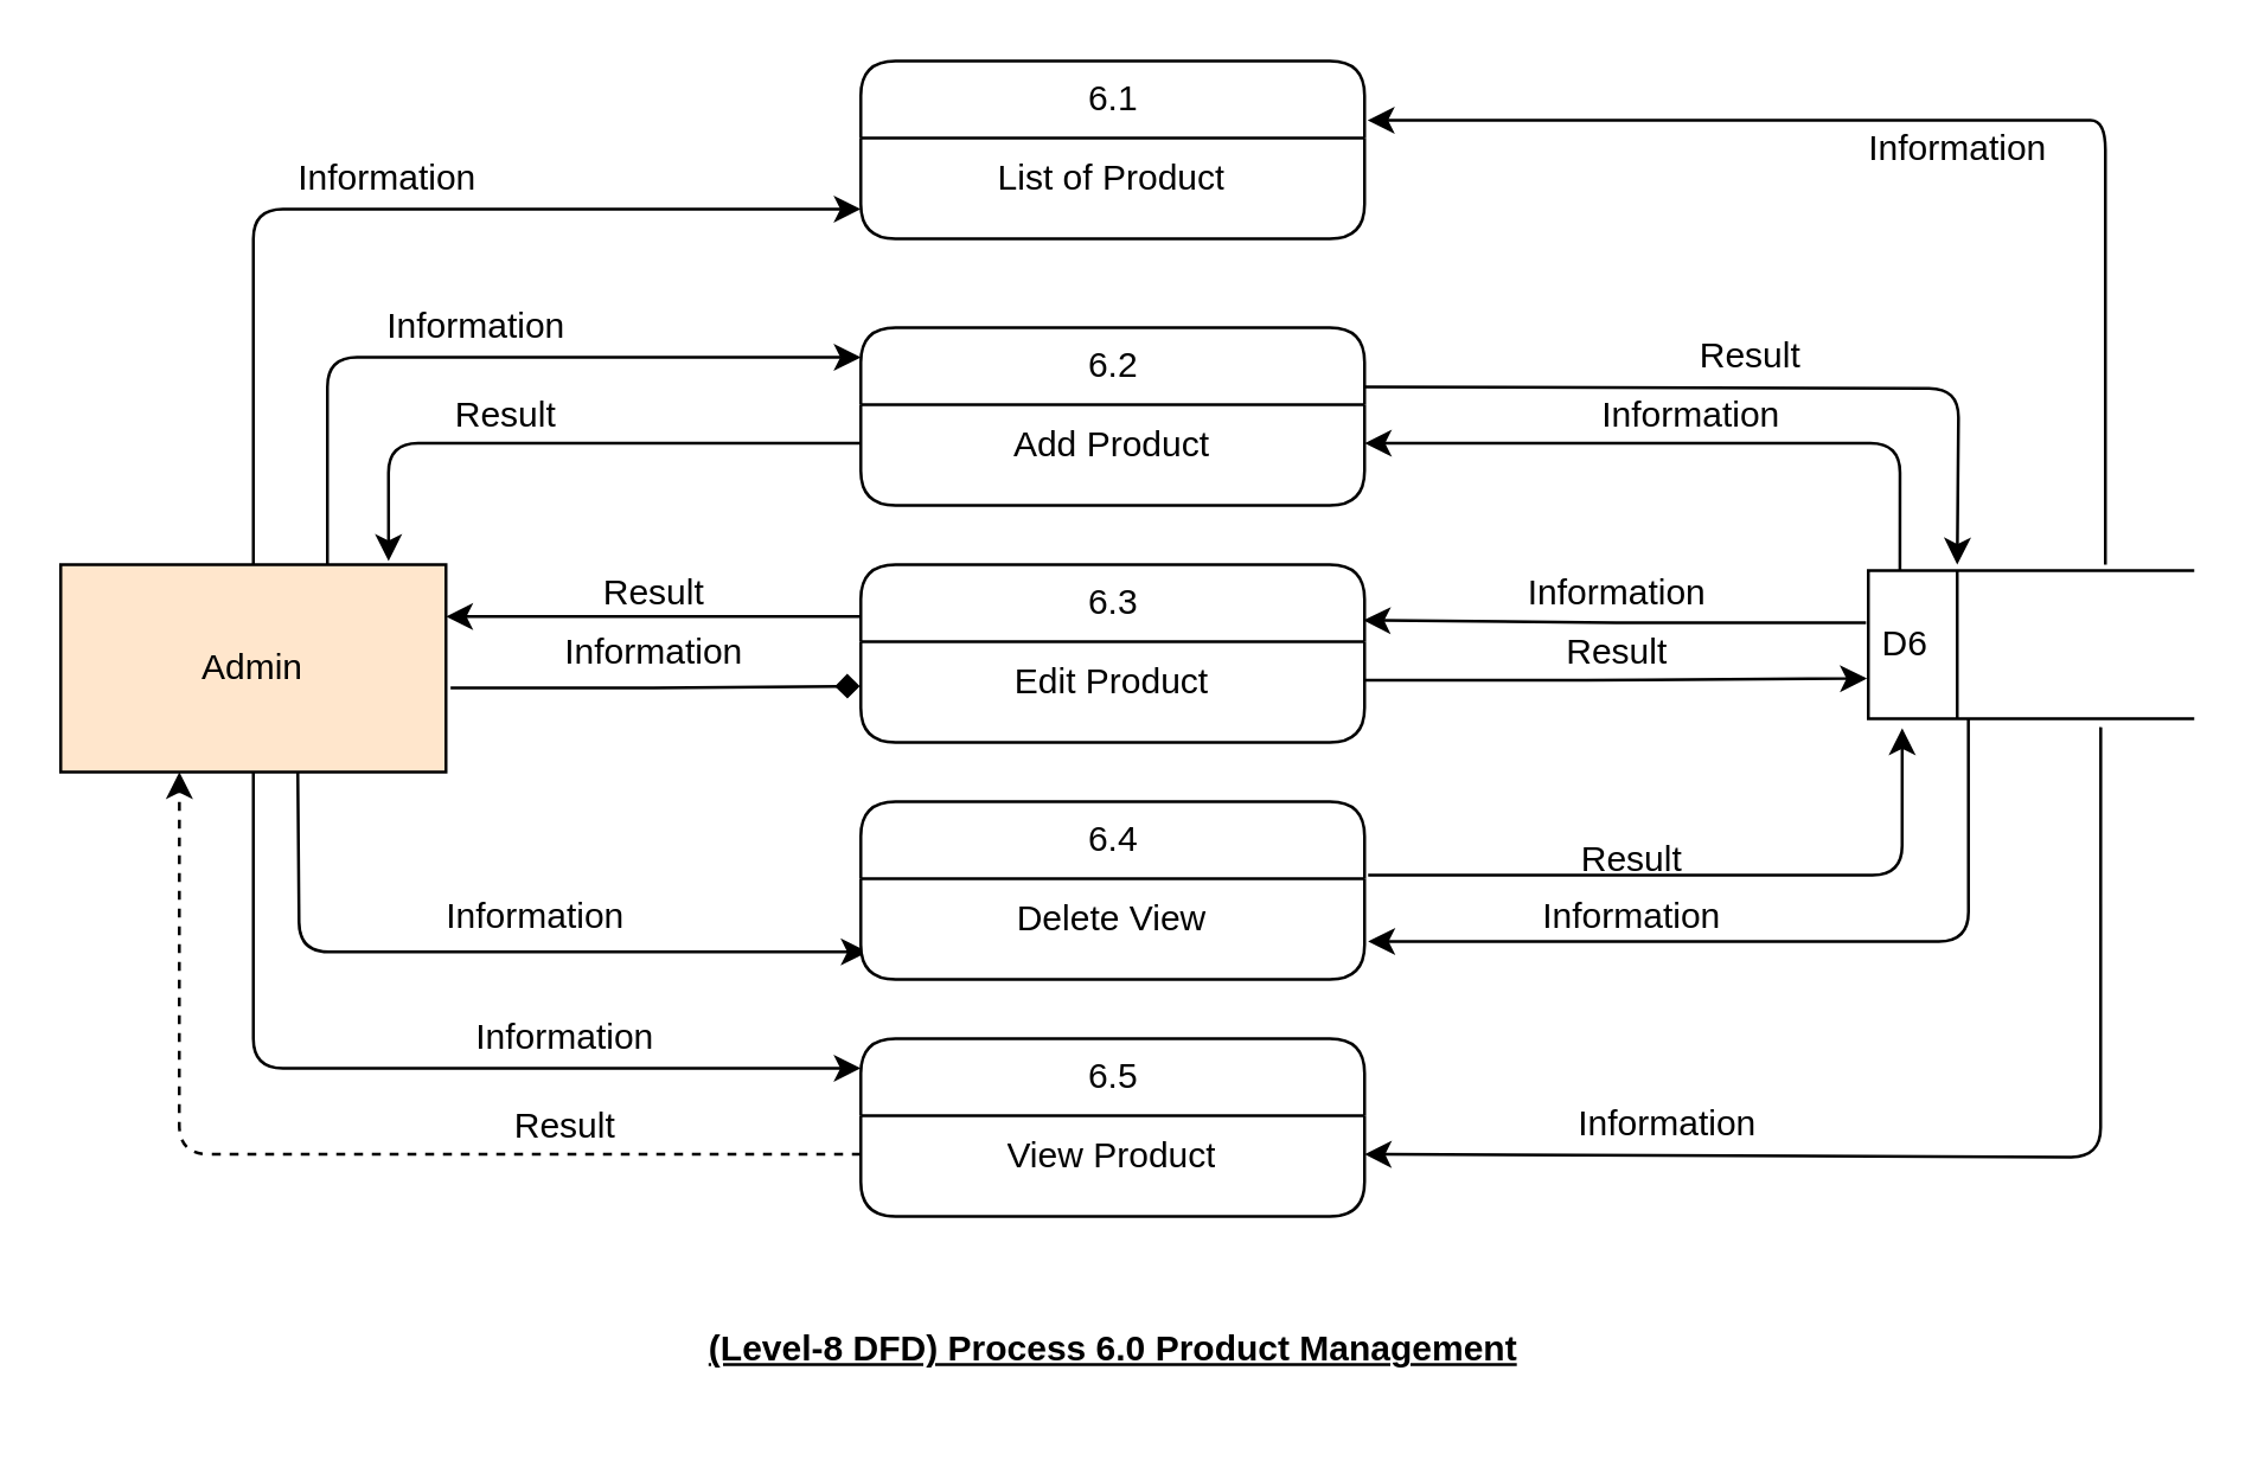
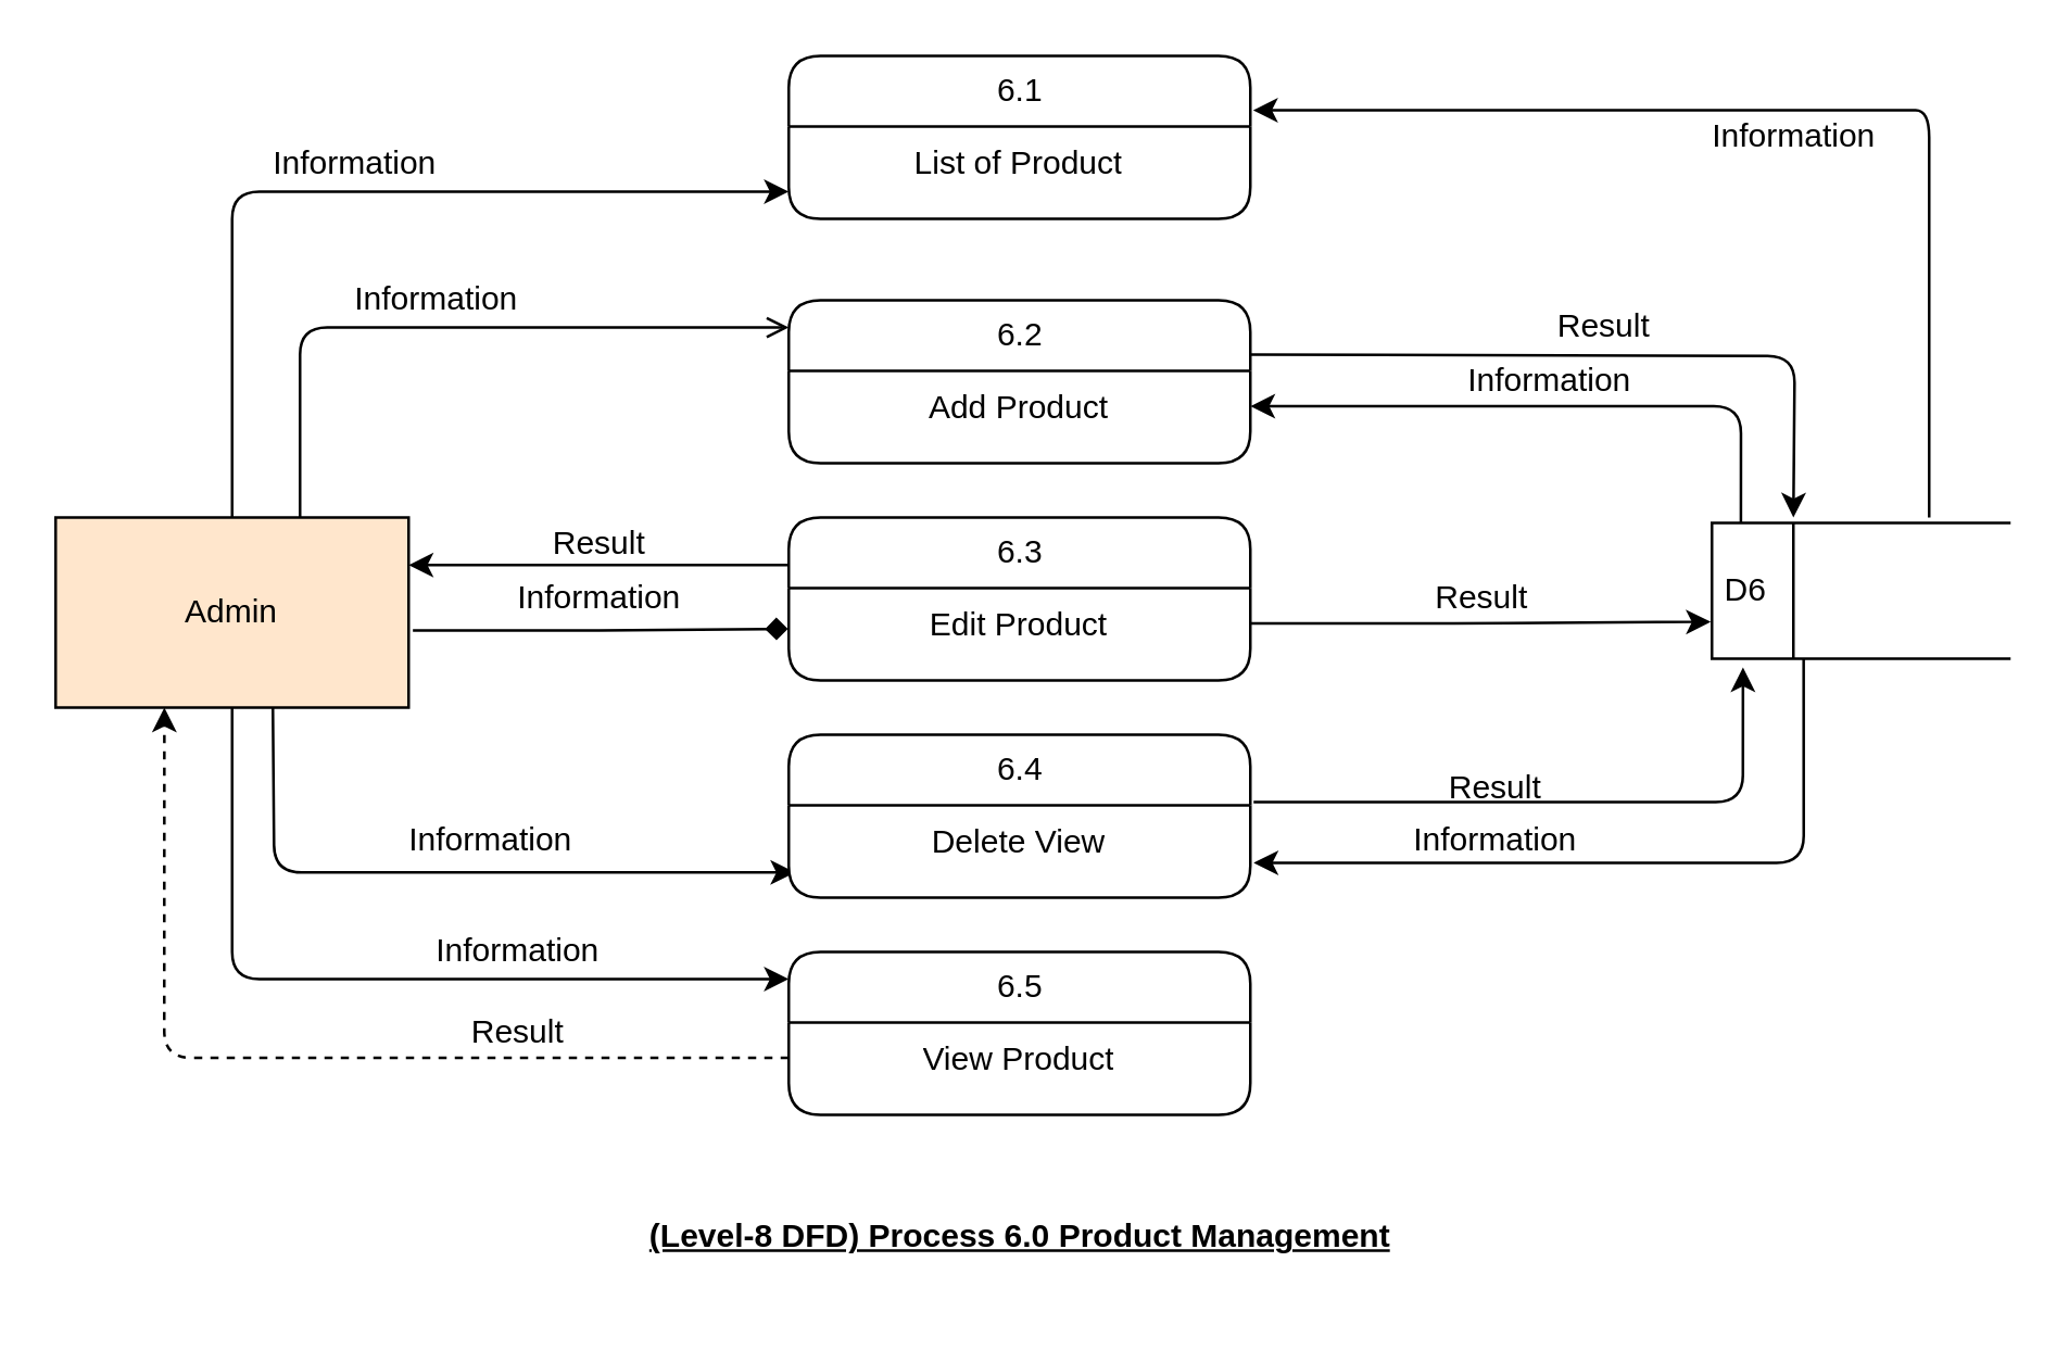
- <mxCell id="9" value="Information" style="edgeStyle=orthogonalEdgeStyle;jumpStyle=none;orthogonalLoop=1;jettySize=auto;html=1;entryX=0;entryY=0.167;entryDx=0;entryDy=0;entryPerimeter=0;shadow=0;labelBackgroundColor=none;rounded=1;fontColor=#000000;fontFamily=Helvetica;fontSize=12;" parent="1" source="10" target="12" edge="1"><mxGeometry x="-0.04" y="10" relative="1" as="geometry"><Array as="points"><mxPoint x="110" y="120" /></Array><mxPoint as="offset" /></mxGeometry></mxCell>
+ <mxCell id="9" value="Information" style="edgeStyle=orthogonalEdgeStyle;jumpStyle=none;orthogonalLoop=1;jettySize=auto;html=1;entryX=0;entryY=0.167;entryDx=0;entryDy=0;entryPerimeter=0;shadow=0;labelBackgroundColor=none;rounded=1;fontColor=#000000;fontFamily=Helvetica;fontSize=12;endArrow=open;" parent="1" source="10" target="12" edge="1"><mxGeometry x="-0.04" y="10" relative="1" as="geometry"><Array as="points"><mxPoint x="110" y="120" /></Array><mxPoint as="offset" /></mxGeometry></mxCell>
- <mxCell id="29" value="Result" style="edgeStyle=orthogonalEdgeStyle;curved=0;rounded=1;sketch=0;orthogonalLoop=1;jettySize=auto;html=1;entryX=0.851;entryY=-0.017;entryDx=0;entryDy=0;entryPerimeter=0;labelBackgroundColor=none;fontColor=#000000;fontFamily=Helvetica;fontSize=12;" parent="1" source="13" target="10" edge="1"><mxGeometry x="0.205" y="-9" relative="1" as="geometry"><mxPoint as="offset" /></mxGeometry></mxCell>
- <mxCell id="22" value="&#10;&#10;&lt;span style=&quot;font-size: 12px; font-style: normal; font-weight: 400; letter-spacing: normal; text-align: center; text-indent: 0px; text-transform: none; word-spacing: 0px; display: inline; float: none;&quot;&gt;Information&lt;/span&gt;&#10;&#10;" style="edgeStyle=orthogonalEdgeStyle;curved=0;rounded=1;sketch=0;orthogonalLoop=1;jettySize=auto;html=1;entryX=0.998;entryY=0.313;entryDx=0;entryDy=0;entryPerimeter=0;exitX=-0.007;exitY=0.352;exitDx=0;exitDy=0;exitPerimeter=0;labelBackgroundColor=none;fontColor=#000000;fontFamily=Helvetica;fontSize=12;" parent="1" source="25" target="15" edge="1"><mxGeometry x="-0.002" y="-9" relative="1" as="geometry"><mxPoint as="offset" /></mxGeometry></mxCell>
- <mxCell id="24" value="&#10;&#10;&lt;span style=&quot;font-size: 12px; font-style: normal; font-weight: 400; letter-spacing: normal; text-align: center; text-indent: 0px; text-transform: none; word-spacing: 0px; display: inline; float: none;&quot;&gt;Information&lt;/span&gt;&#10;&#10;" style="edgeStyle=orthogonalEdgeStyle;curved=0;rounded=1;sketch=0;orthogonalLoop=1;jettySize=auto;html=1;exitX=0.713;exitY=1.057;exitDx=0;exitDy=0;exitPerimeter=0;labelBackgroundColor=none;entryX=1;entryY=0.5;entryDx=0;entryDy=0;fontColor=#000000;fontFamily=Helvetica;fontSize=12;" parent="1" source="25" target="20" edge="1"><mxGeometry x="0.482" y="-10" relative="1" as="geometry"><mxPoint x="463" y="390" as="targetPoint" /><Array as="points"><mxPoint x="708" y="390" /><mxPoint x="460" y="390" /></Array><mxPoint as="offset" /></mxGeometry></mxCell>
